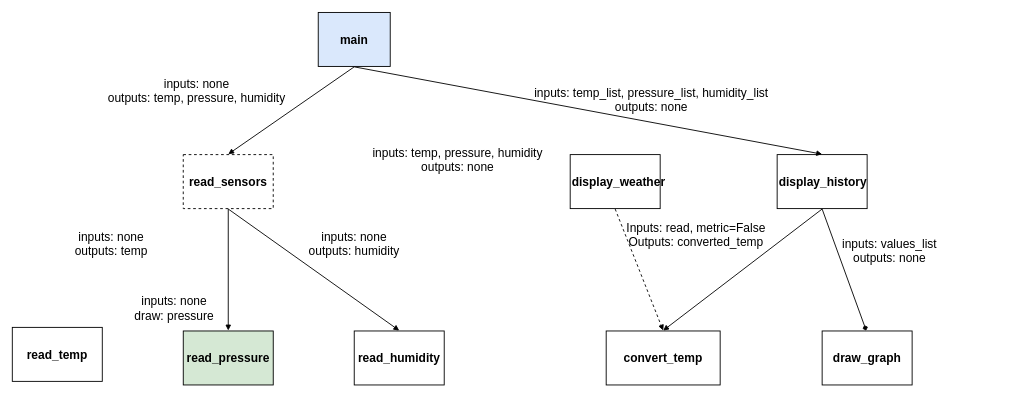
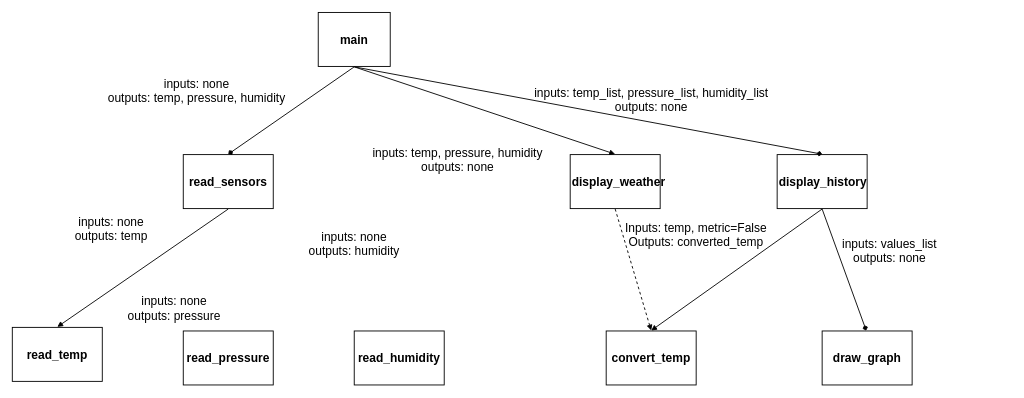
- <mxCell id="2" value="main" style="html=1;overflow=block;blockSpacing=1;whiteSpace=wrap;fontSize=20;fontColor=default;fontStyle=1;spacing=3.8;strokeOpacity=100;strokeWidth=1.5;fillColor=#dae8fc;" vertex="1" parent="1"><mxGeometry x="530" y="20" width="120" height="90" as="geometry" /></mxCell>
+ <mxCell id="2" value="main" style="html=1;overflow=block;blockSpacing=1;whiteSpace=wrap;fontSize=20;fontColor=default;fontStyle=1;spacing=3.8;strokeOpacity=100;strokeWidth=1.5;" vertex="1" parent="1"><mxGeometry x="530" y="20" width="120" height="90" as="geometry" /></mxCell>
+ <mxCell id="12" value="" style="html=1;jettySize=18;whiteSpace=wrap;fontSize=13;strokeOpacity=100;strokeWidth=1.5;rounded=0;startArrow=none;endArrow=block;endFill=1;exitX=0.5;exitY=1.008;exitPerimeter=0;entryX=0.5;entryY=-0.008;entryPerimeter=0;" edge="1" parent="1" source="2" target="7"><mxGeometry width="100" height="100" relative="1" as="geometry"><Array as="points" /></mxGeometry></mxCell>
- <mxCell id="11" value="" style="html=1;jettySize=18;whiteSpace=wrap;fontSize=13;strokeOpacity=100;strokeWidth=1.5;rounded=0;startArrow=none;endArrow=block;endFill=1;exitX=0.5;exitY=1.008;exitPerimeter=0;entryX=0.5;entryY=-0.008;entryPerimeter=0;" edge="1" parent="1" source="2" target="3"><mxGeometry width="100" height="100" relative="1" as="geometry"><Array as="points" /></mxGeometry></mxCell>
+ <mxCell id="11" value="" style="html=1;jettySize=18;whiteSpace=wrap;fontSize=13;strokeOpacity=100;strokeWidth=1.5;rounded=0;startArrow=none;endArrow=diamond;endFill=1;exitX=0.5;exitY=1.008;exitPerimeter=0;entryX=0.5;entryY=-0.008;entryPerimeter=0;" edge="1" parent="1" source="2" target="3"><mxGeometry width="100" height="100" relative="1" as="geometry"><Array as="points" /></mxGeometry></mxCell>
- <mxCell id="13" value="" style="html=1;jettySize=18;whiteSpace=wrap;fontSize=13;strokeOpacity=100;strokeWidth=1.5;rounded=0;startArrow=none;endArrow=block;endFill=1;exitX=0.5;exitY=1.008;exitPerimeter=0;entryX=0.5;entryY=-0.008;entryPerimeter=0;" edge="1" parent="1" source="2" target="8"><mxGeometry width="100" height="100" relative="1" as="geometry"><Array as="points" /></mxGeometry></mxCell>
+ <mxCell id="13" value="" style="html=1;jettySize=18;whiteSpace=wrap;fontSize=13;strokeOpacity=100;strokeWidth=1.5;rounded=0;startArrow=none;endArrow=diamond;endFill=1;exitX=0.5;exitY=1.008;exitPerimeter=0;entryX=0.5;entryY=-0.008;entryPerimeter=0;" edge="1" parent="1" source="2" target="8"><mxGeometry width="100" height="100" relative="1" as="geometry"><Array as="points" /></mxGeometry></mxCell>
- <mxCell id="3" value="read_sensors" style="html=1;overflow=block;blockSpacing=1;whiteSpace=wrap;fontSize=20;fontColor=default;fontStyle=1;spacing=3.8;strokeOpacity=100;strokeWidth=1.5;dashed=1;" vertex="1" parent="1"><mxGeometry x="305" y="257" width="150" height="90" as="geometry" /></mxCell>
+ <mxCell id="3" value="read_sensors" style="html=1;overflow=block;blockSpacing=1;whiteSpace=wrap;fontSize=20;fontColor=default;fontStyle=1;spacing=3.8;strokeOpacity=100;strokeWidth=1.5;" vertex="1" parent="1"><mxGeometry x="305" y="257" width="150" height="90" as="geometry" /></mxCell>
- <mxCell id="26" value="Inputs: read, metric=False&#10;Outputs: converted_temp" style="html=1;overflow=block;blockSpacing=1;whiteSpace=wrap;fontSize=20;fontColor=default;spacing=3.8;strokeOpacity=0;fillOpacity=0;fillColor=#ffffff;strokeWidth=1.5;" vertex="1" parent="1"><mxGeometry x="1010" y="362" width="300" height="56" as="geometry" /></mxCell>
+ <mxCell id="26" value="Inputs: temp, metric=False&#10;Outputs: converted_temp" style="html=1;overflow=block;blockSpacing=1;whiteSpace=wrap;fontSize=20;fontColor=default;spacing=3.8;strokeOpacity=0;fillOpacity=0;fillColor=#ffffff;strokeWidth=1.5;" vertex="1" parent="1"><mxGeometry x="1010" y="362" width="300" height="56" as="geometry" /></mxCell>
- <mxCell id="21" value="inputs: none&#10;outputs: temp" style="html=1;overflow=block;blockSpacing=1;whiteSpace=wrap;fontSize=20;fontColor=default;spacing=3.8;strokeOpacity=0;fillOpacity=0;fillColor=#ffffff;strokeWidth=1.5;" vertex="1" parent="1"><mxGeometry x="80" y="377" width="210" height="56" as="geometry" /></mxCell>
+ <mxCell id="21" value="inputs: none&#10;outputs: temp" style="html=1;overflow=block;blockSpacing=1;whiteSpace=wrap;fontSize=20;fontColor=default;spacing=3.8;strokeOpacity=0;fillOpacity=0;fillColor=#ffffff;strokeWidth=1.5;" vertex="1" parent="1"><mxGeometry x="80" y="352" width="210" height="56" as="geometry" /></mxCell>
+ <mxCell id="14" value="" style="html=1;jettySize=18;whiteSpace=wrap;fontSize=13;strokeOpacity=100;strokeWidth=1.5;rounded=0;startArrow=none;endArrow=block;endFill=1;exitX=0.5;exitY=1.008;exitPerimeter=0;entryX=0.5;entryY=-0.008;entryPerimeter=0;" edge="1" parent="1" source="3" target="4"><mxGeometry width="100" height="100" relative="1" as="geometry"><Array as="points" /></mxGeometry></mxCell>
- <mxCell id="15" value="" style="html=1;jettySize=18;whiteSpace=wrap;fontSize=13;strokeOpacity=100;strokeWidth=1.5;rounded=0;startArrow=none;endArrow=block;endFill=1;exitX=0.5;exitY=1.008;exitPerimeter=0;entryX=0.5;entryY=-0.008;entryPerimeter=0;" edge="1" parent="1" source="3" target="5"><mxGeometry width="100" height="100" relative="1" as="geometry"><Array as="points" /></mxGeometry></mxCell>
- <mxCell id="16" value="" style="html=1;jettySize=18;whiteSpace=wrap;fontSize=13;strokeOpacity=100;strokeWidth=1.5;rounded=0;startArrow=none;endArrow=block;endFill=1;exitX=0.5;exitY=1.008;exitPerimeter=0;entryX=0.5;entryY=-0.008;entryPerimeter=0;" edge="1" parent="1" source="3" target="6"><mxGeometry width="100" height="100" relative="1" as="geometry"><Array as="points" /></mxGeometry></mxCell>
- <mxCell id="22" value="inputs: none&#10;draw: pressure" style="html=1;overflow=block;blockSpacing=1;whiteSpace=wrap;fontSize=20;fontColor=default;spacing=3.8;strokeOpacity=0;fillOpacity=0;fillColor=#ffffff;strokeWidth=1.5;" vertex="1" parent="1"><mxGeometry x="185" y="485" width="210" height="56" as="geometry" /></mxCell>
+ <mxCell id="22" value="inputs: none&#10;outputs: pressure" style="html=1;overflow=block;blockSpacing=1;whiteSpace=wrap;fontSize=20;fontColor=default;spacing=3.8;strokeOpacity=0;fillOpacity=0;fillColor=#ffffff;strokeWidth=1.5;" vertex="1" parent="1"><mxGeometry x="185" y="485" width="210" height="56" as="geometry" /></mxCell>
- <mxCell id="5" value="read_pressure" style="html=1;overflow=block;blockSpacing=1;whiteSpace=wrap;fontSize=20;fontColor=default;fontStyle=1;spacing=3.8;strokeOpacity=100;strokeWidth=1.5;fillColor=#d5e8d4;" vertex="1" parent="1"><mxGeometry x="305" y="551" width="150" height="90" as="geometry" /></mxCell>
+ <mxCell id="5" value="read_pressure" style="html=1;overflow=block;blockSpacing=1;whiteSpace=wrap;fontSize=20;fontColor=default;fontStyle=1;spacing=3.8;strokeOpacity=100;strokeWidth=1.5;" vertex="1" parent="1"><mxGeometry x="305" y="551" width="150" height="90" as="geometry" /></mxCell>
- <mxCell id="10" value="convert_temp" style="html=1;overflow=block;blockSpacing=1;whiteSpace=wrap;fontSize=20;fontColor=default;fontStyle=1;spacing=3.8;strokeOpacity=100;strokeWidth=1.5;" vertex="1" parent="1"><mxGeometry x="1010" y="551" width="190" height="90" as="geometry" /></mxCell>
+ <mxCell id="10" value="convert_temp" style="html=1;overflow=block;blockSpacing=1;whiteSpace=wrap;fontSize=20;fontColor=default;fontStyle=1;spacing=3.8;strokeOpacity=100;strokeWidth=1.5;" vertex="1" parent="1"><mxGeometry x="1010" y="551" width="150" height="90" as="geometry" /></mxCell>
